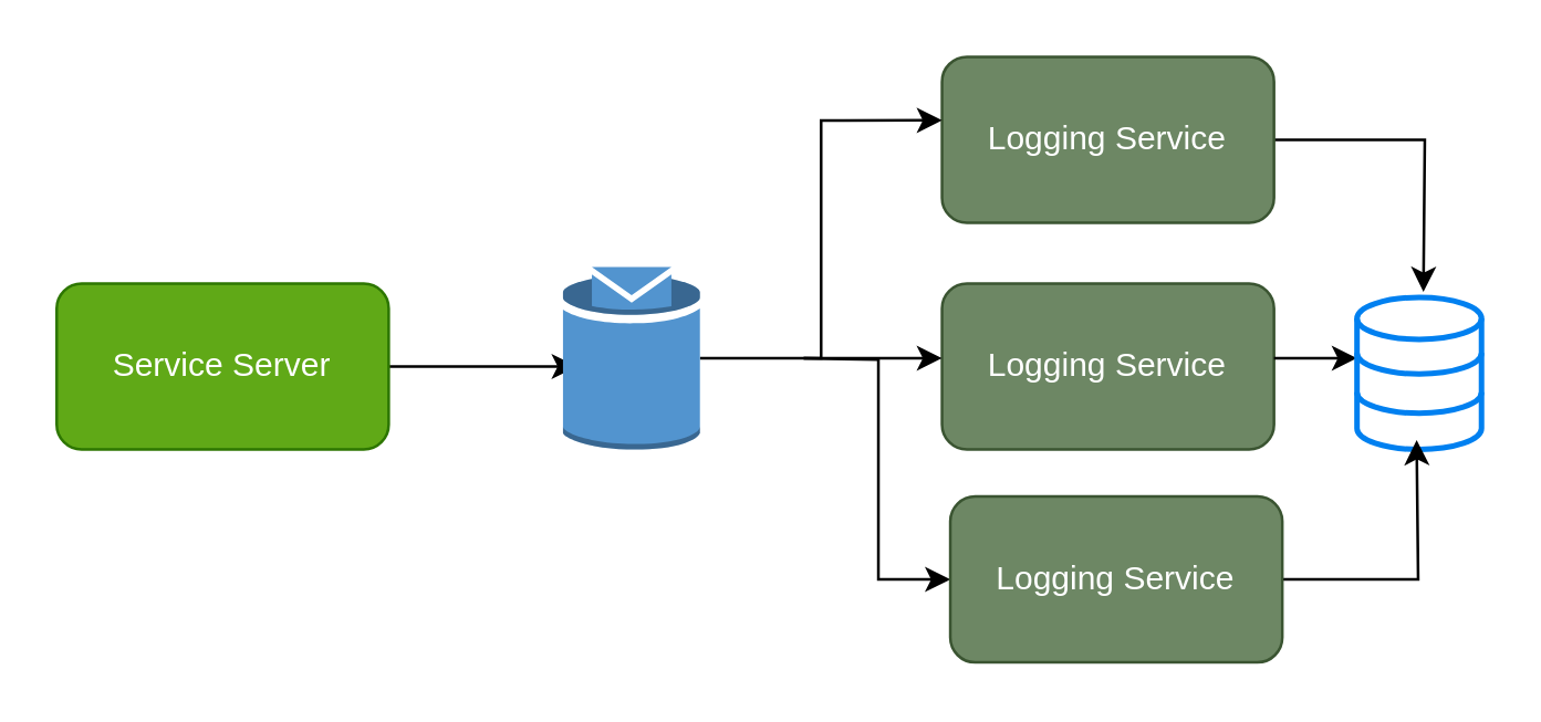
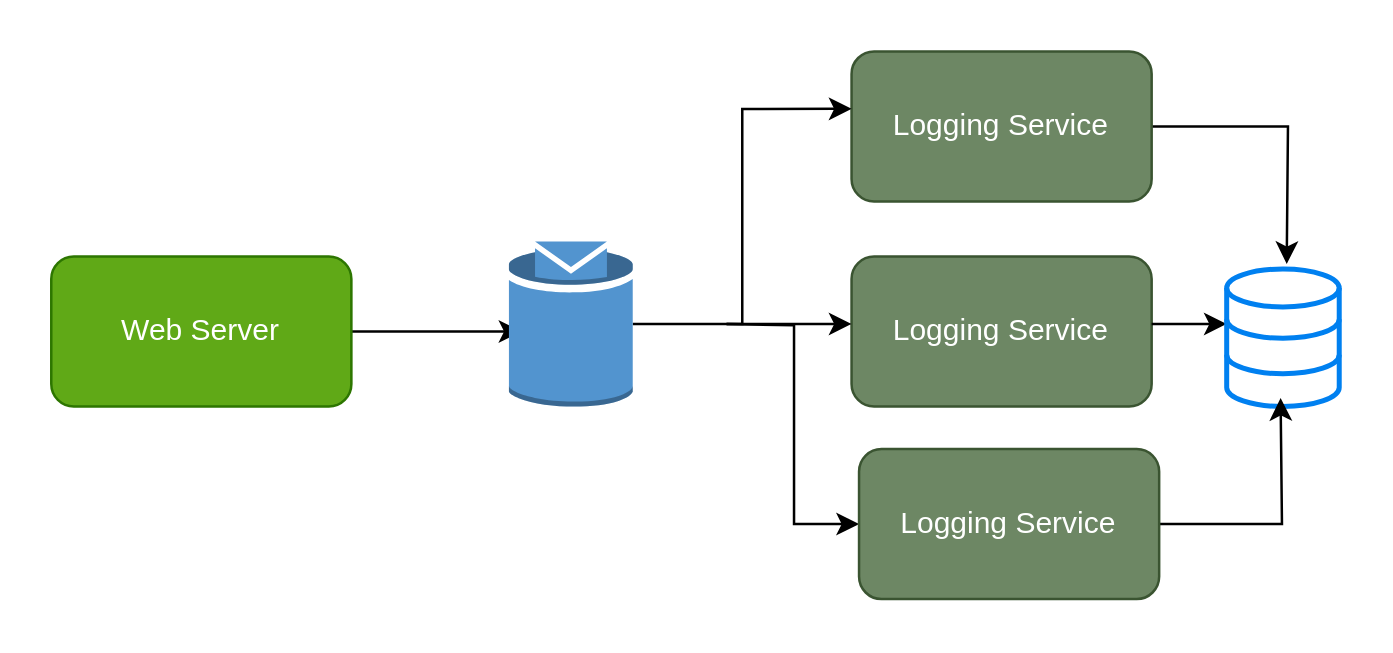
- <mxCell id="3" value="Service Server" style="rounded=1;whiteSpace=wrap;html=1;fillColor=#60a917;strokeColor=#2D7600;fontColor=#ffffff;" parent="1" vertex="1"><mxGeometry x="20" y="102" width="120" height="60" as="geometry" /></mxCell>
+ <mxCell id="3" value="Web Server" style="rounded=1;whiteSpace=wrap;html=1;fillColor=#60a917;strokeColor=#2D7600;fontColor=#ffffff;" parent="1" vertex="1"><mxGeometry x="20" y="102" width="120" height="60" as="geometry" /></mxCell>
